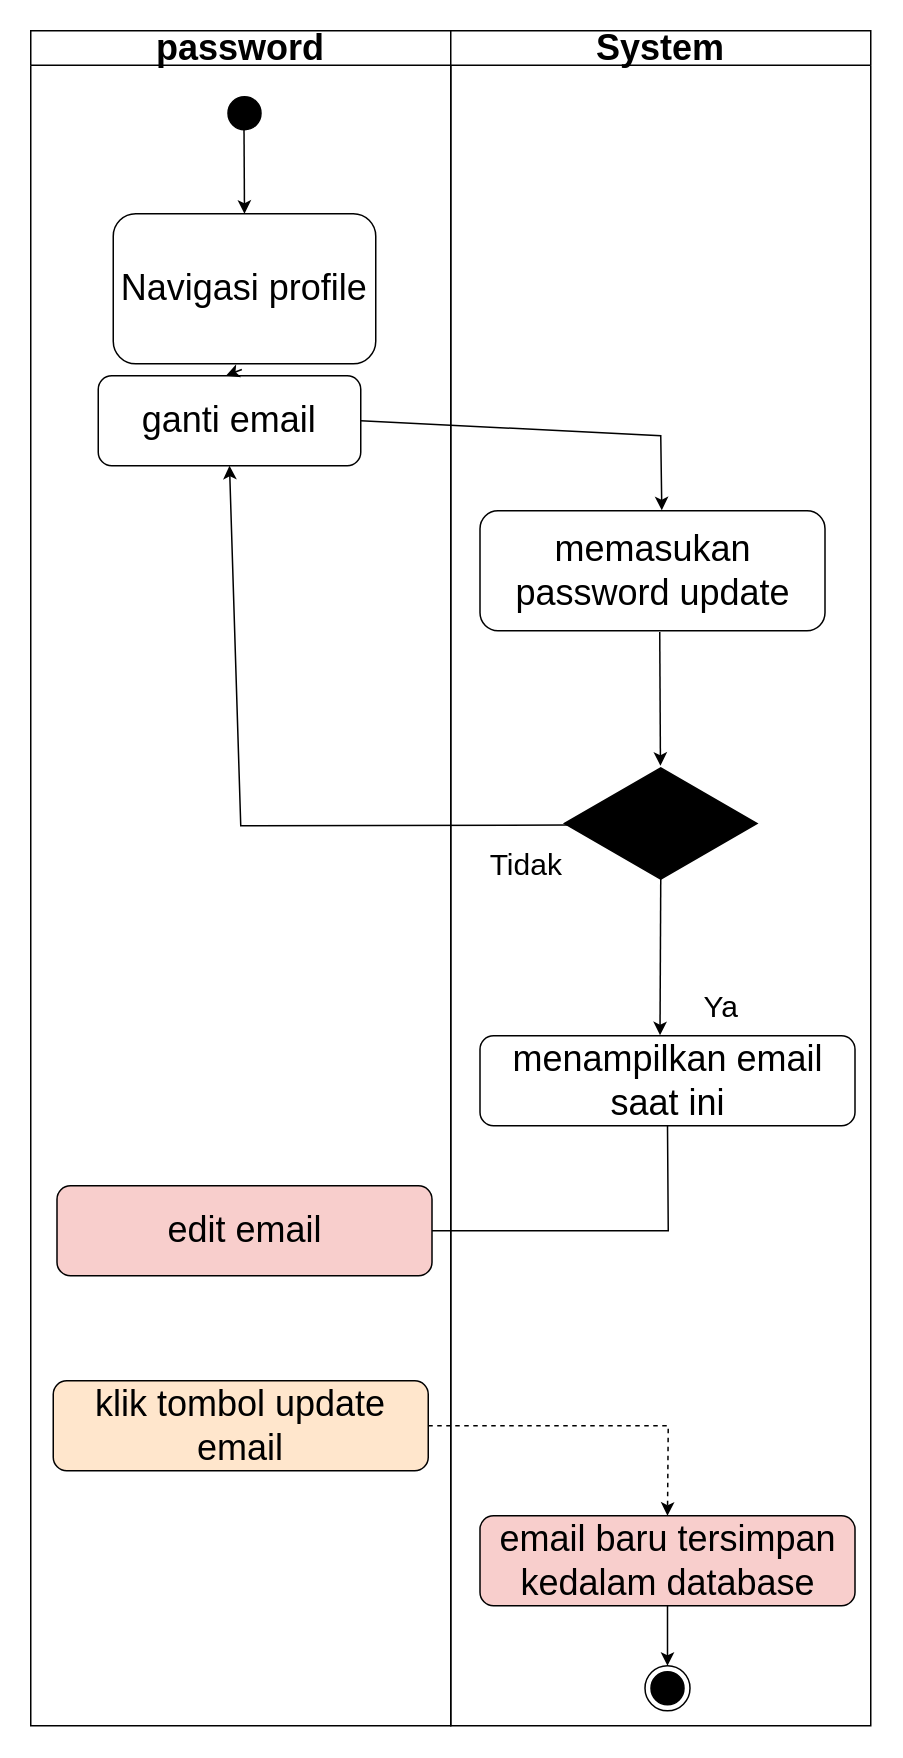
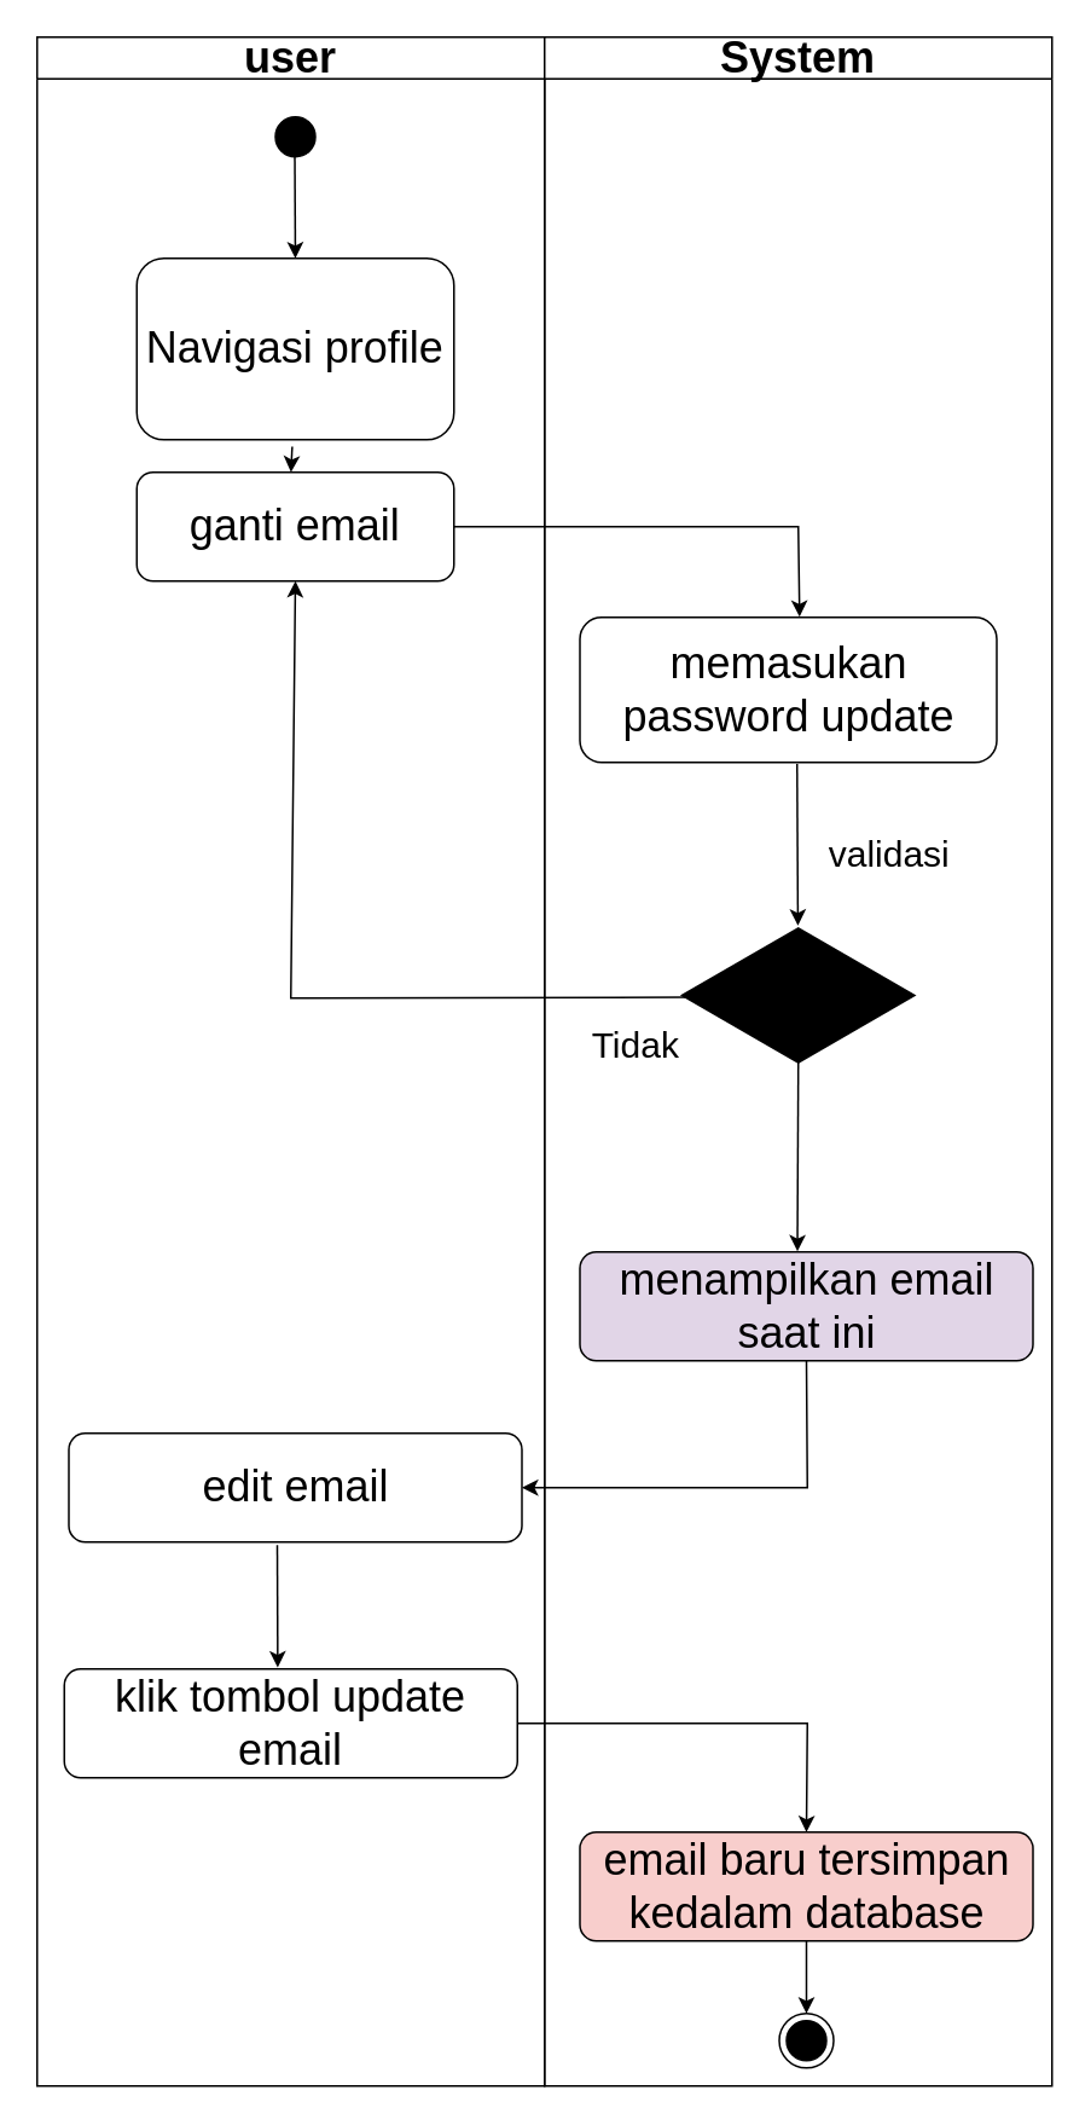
- <mxCell id="2" value="password" style="swimlane;whiteSpace=wrap;fontSize=24;startSize=23;" parent="1" vertex="1"><mxGeometry x="20" y="20" width="280" height="1130" as="geometry" /></mxCell>
+ <mxCell id="2" value="user" style="swimlane;whiteSpace=wrap;fontSize=24;startSize=23;" parent="1" vertex="1"><mxGeometry x="20" y="20" width="280" height="1130" as="geometry" /></mxCell>
- <mxCell id="6" value="&lt;font style=&quot;font-size: 24px&quot;&gt;ganti email&lt;/font&gt;" style="rounded=1;whiteSpace=wrap;html=1;" vertex="1" parent="2"><mxGeometry x="45" y="230" width="175" height="60" as="geometry" /></mxCell>
+ <mxCell id="6" value="&lt;font style=&quot;font-size: 24px&quot;&gt;ganti email&lt;/font&gt;" style="rounded=1;whiteSpace=wrap;html=1;" vertex="1" parent="2"><mxGeometry x="55" y="240" width="175" height="60" as="geometry" /></mxCell>
+ <mxCell id="22" value="&lt;span style=&quot;font-weight: normal&quot;&gt;&lt;font style=&quot;font-size: 20px&quot;&gt;validasi&lt;/font&gt;&lt;/span&gt;" style="text;strokeColor=none;fillColor=none;html=1;fontSize=24;fontStyle=1;verticalAlign=middle;align=center;" vertex="1" parent="11"><mxGeometry x="140" y="430" width="100" height="40" as="geometry" /></mxCell>
- <mxCell id="16" value="&lt;span style=&quot;font-weight: normal&quot;&gt;&lt;font style=&quot;font-size: 20px&quot;&gt;Ya&lt;/font&gt;&lt;/span&gt;" style="text;strokeColor=none;fillColor=none;html=1;fontSize=24;fontStyle=1;verticalAlign=middle;align=center;" vertex="1" parent="11"><mxGeometry x="130" y="630" width="100" height="40" as="geometry" /></mxCell>
- <mxCell id="12" value="&lt;span style=&quot;font-size: 24px&quot;&gt;menampilkan email saat ini&lt;/span&gt;" style="rounded=1;whiteSpace=wrap;html=1;fontSize=10;" parent="11" vertex="1"><mxGeometry x="19.5" y="670" width="250" height="60" as="geometry" /></mxCell>
+ <mxCell id="12" value="&lt;span style=&quot;font-size: 24px&quot;&gt;menampilkan email saat ini&lt;/span&gt;" style="rounded=1;whiteSpace=wrap;html=1;fontSize=10;fillColor=#e1d5e7;" parent="11" vertex="1"><mxGeometry x="19.5" y="670" width="250" height="60" as="geometry" /></mxCell>
- <mxCell id="8" value="&lt;font style=&quot;font-size: 24px&quot;&gt;edit email&lt;/font&gt;" style="rounded=1;whiteSpace=wrap;html=1;fontSize=10;fillColor=#f8cecc;" vertex="1" parent="2"><mxGeometry x="17.5" y="770" width="250" height="60" as="geometry" /></mxCell>
+ <mxCell id="8" value="&lt;font style=&quot;font-size: 24px&quot;&gt;edit email&lt;/font&gt;" style="rounded=1;whiteSpace=wrap;html=1;fontSize=10;" vertex="1" parent="2"><mxGeometry x="17.5" y="770" width="250" height="60" as="geometry" /></mxCell>
- <mxCell id="25" value="" style="endArrow=none;html=1;rounded=0;fontSize=20;exitX=0.5;exitY=1;exitDx=0;exitDy=0;entryX=1;entryY=0.5;entryDx=0;entryDy=0;" edge="1" parent="1" source="12" target="8"><mxGeometry width="50" height="50" relative="1" as="geometry"><mxPoint x="440" y="830" as="sourcePoint" /><mxPoint x="490" y="780" as="targetPoint" /><Array as="points"><mxPoint x="445" y="820" /></Array></mxGeometry></mxCell>
+ <mxCell id="25" value="" style="endArrow=classic;html=1;rounded=0;fontSize=20;exitX=0.5;exitY=1;exitDx=0;exitDy=0;entryX=1;entryY=0.5;entryDx=0;entryDy=0;" edge="1" parent="1" source="12" target="8"><mxGeometry width="50" height="50" relative="1" as="geometry"><mxPoint x="440" y="830" as="sourcePoint" /><mxPoint x="490" y="780" as="targetPoint" /><Array as="points"><mxPoint x="445" y="820" /></Array></mxGeometry></mxCell>
+ <mxCell id="10" value="" style="endArrow=classic;html=1;rounded=0;fontSize=20;exitX=0.46;exitY=1.027;exitDx=0;exitDy=0;exitPerimeter=0;entryX=0.471;entryY=-0.014;entryDx=0;entryDy=0;entryPerimeter=0;" edge="1" parent="2" source="8" target="9"><mxGeometry width="50" height="50" relative="1" as="geometry"><mxPoint x="290" y="910" as="sourcePoint" /><mxPoint x="340" y="860" as="targetPoint" /></mxGeometry></mxCell>
- <mxCell id="9" value="&lt;font style=&quot;font-size: 24px&quot;&gt;klik tombol update email&lt;/font&gt;" style="rounded=1;whiteSpace=wrap;html=1;fontSize=10;fillColor=#ffe6cc;" vertex="1" parent="2"><mxGeometry x="15" y="900" width="250" height="60" as="geometry" /></mxCell>
+ <mxCell id="9" value="&lt;font style=&quot;font-size: 24px&quot;&gt;klik tombol update email&lt;/font&gt;" style="rounded=1;whiteSpace=wrap;html=1;fontSize=10;" vertex="1" parent="2"><mxGeometry x="15" y="900" width="250" height="60" as="geometry" /></mxCell>
- <mxCell id="26" value="" style="endArrow=classic;html=1;rounded=0;fontSize=20;exitX=1;exitY=0.5;exitDx=0;exitDy=0;entryX=0.5;entryY=0;entryDx=0;entryDy=0;dashed=1;" edge="1" parent="1" source="9" target="17"><mxGeometry width="50" height="50" relative="1" as="geometry"><mxPoint x="390" y="990" as="sourcePoint" /><mxPoint x="440" y="940" as="targetPoint" /><Array as="points"><mxPoint x="445" y="950" /></Array></mxGeometry></mxCell>
+ <mxCell id="26" value="" style="endArrow=classic;html=1;rounded=0;fontSize=20;exitX=1;exitY=0.5;exitDx=0;exitDy=0;entryX=0.5;entryY=0;entryDx=0;entryDy=0;" edge="1" parent="1" source="9" target="17"><mxGeometry width="50" height="50" relative="1" as="geometry"><mxPoint x="390" y="990" as="sourcePoint" /><mxPoint x="440" y="940" as="targetPoint" /><Array as="points"><mxPoint x="445" y="950" /></Array></mxGeometry></mxCell>
